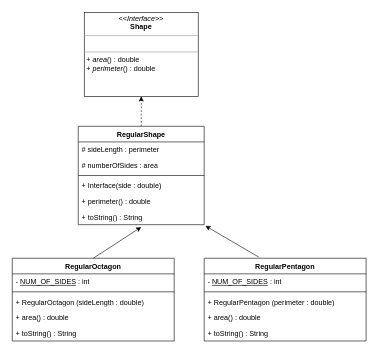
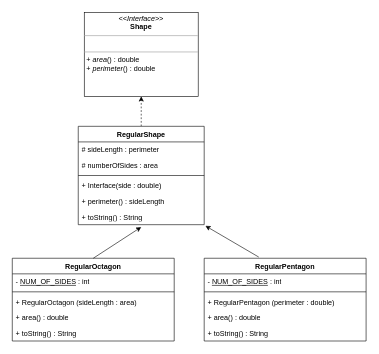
- <mxCell id="9" value="+ perimeter() : double" style="text;strokeColor=none;fillColor=none;align=left;verticalAlign=top;spacingLeft=4;spacingRight=4;overflow=hidden;rotatable=0;points=[[0,0.5],[1,0.5]];portConstraint=eastwest;whiteSpace=wrap;html=1;" vertex="1" parent="4"><mxGeometry y="112" width="210" height="26" as="geometry" /></mxCell>
+ <mxCell id="9" value="+ perimeter() : sideLength" style="text;strokeColor=none;fillColor=none;align=left;verticalAlign=top;spacingLeft=4;spacingRight=4;overflow=hidden;rotatable=0;points=[[0,0.5],[1,0.5]];portConstraint=eastwest;whiteSpace=wrap;html=1;" vertex="1" parent="4"><mxGeometry y="112" width="210" height="26" as="geometry" /></mxCell>
- <mxCell id="14" value="+ RegularOctagon (sideLength : double)" style="text;strokeColor=none;fillColor=none;align=left;verticalAlign=top;spacingLeft=4;spacingRight=4;overflow=hidden;rotatable=0;points=[[0,0.5],[1,0.5]];portConstraint=eastwest;whiteSpace=wrap;html=1;" vertex="1" parent="11"><mxGeometry y="60" width="270" height="26" as="geometry" /></mxCell>
+ <mxCell id="14" value="+ RegularOctagon (sideLength : area)" style="text;strokeColor=none;fillColor=none;align=left;verticalAlign=top;spacingLeft=4;spacingRight=4;overflow=hidden;rotatable=0;points=[[0,0.5],[1,0.5]];portConstraint=eastwest;whiteSpace=wrap;html=1;" vertex="1" parent="11"><mxGeometry y="60" width="270" height="26" as="geometry" /></mxCell>
